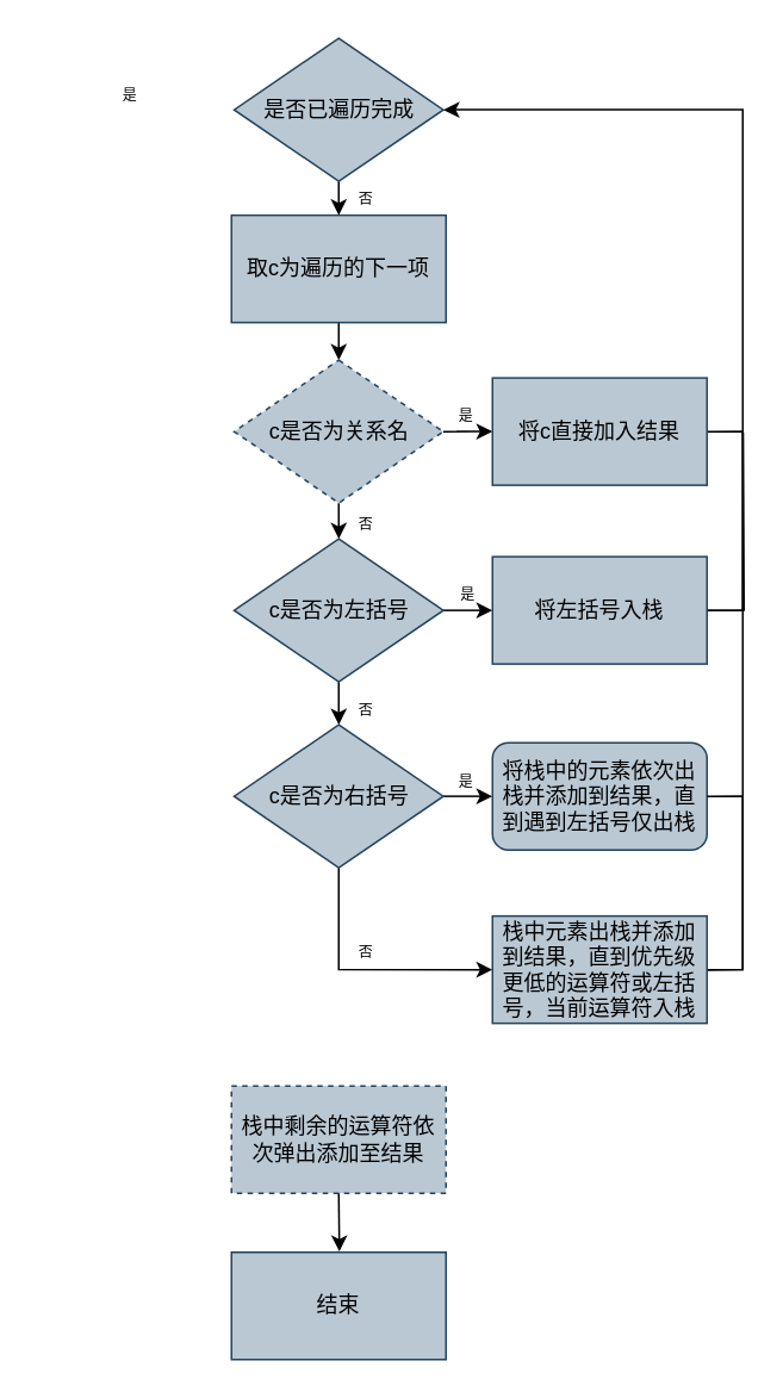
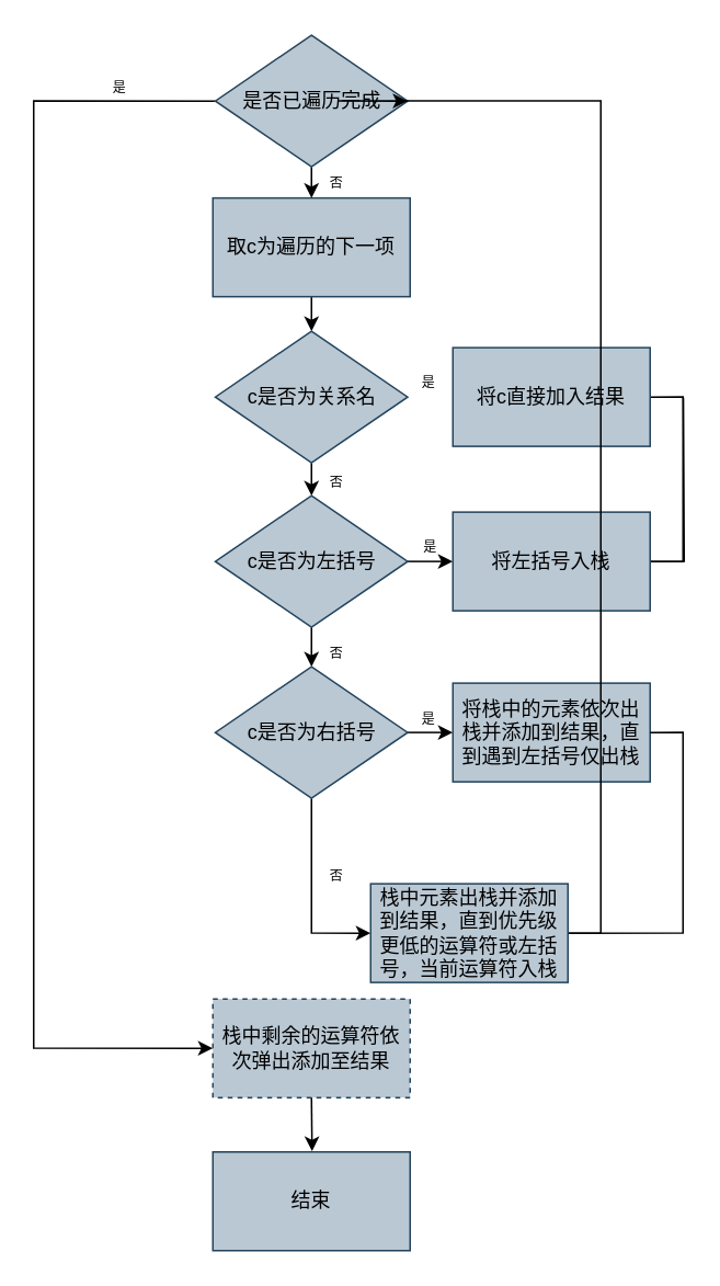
- <mxCell id="9" value="c是否为关系名" style="rhombus;whiteSpace=wrap;html=1;fillColor=#bac8d3;strokeColor=#23445d;dashed=1;" vertex="1" parent="1"><mxGeometry x="130.5" y="200.92" width="117" height="80" as="geometry" /></mxCell>
+ <mxCell id="9" value="c是否为关系名" style="rhombus;whiteSpace=wrap;html=1;fillColor=#bac8d3;strokeColor=#23445d;" vertex="1" parent="1"><mxGeometry x="130.5" y="200.92" width="117" height="80" as="geometry" /></mxCell>
- <mxCell id="8" style="edgeStyle=orthogonalEdgeStyle;rounded=0;orthogonalLoop=1;jettySize=auto;html=1;exitX=1;exitY=0.5;exitDx=0;exitDy=0;startArrow=none;startFill=0;endArrow=classic;endFill=1;" edge="1" parent="1" source="9" target="17"><mxGeometry relative="1" as="geometry" /></mxCell>
+ <mxCell id="5" style="edgeStyle=orthogonalEdgeStyle;rounded=0;orthogonalLoop=1;jettySize=auto;html=1;exitX=0;exitY=0.5;exitDx=0;exitDy=0;entryX=0;entryY=0.5;entryDx=0;entryDy=0;startArrow=none;startFill=0;endArrow=classic;endFill=1;" edge="1" parent="1" source="6" target="25"><mxGeometry relative="1" as="geometry"><Array as="points"><mxPoint x="20" y="60.92" /><mxPoint x="20" y="636.92" /></Array></mxGeometry></mxCell>
- <mxCell id="20" value="将栈中的元素依次出栈并添加到结果，直到遇到左括号仅出栈" style="whiteSpace=wrap;html=1;fillColor=#bac8d3;strokeColor=#23445d;rounded=1;" vertex="1" parent="1"><mxGeometry x="275" y="414.92" width="120" height="60" as="geometry" /></mxCell>
+ <mxCell id="20" value="将栈中的元素依次出栈并添加到结果，直到遇到左括号仅出栈" style="rounded=0;whiteSpace=wrap;html=1;fillColor=#bac8d3;strokeColor=#23445d;" vertex="1" parent="1"><mxGeometry x="275" y="414.92" width="120" height="60" as="geometry" /></mxCell>
- <mxCell id="23" value="栈中元素出栈并添加到结果，直到优先级更低的运算符或左括号，当前运算符入栈" style="rounded=0;whiteSpace=wrap;html=1;fillColor=#bac8d3;strokeColor=#23445d;" vertex="1" parent="1"><mxGeometry x="275" y="511.92" width="120" height="60" as="geometry" /></mxCell>
+ <mxCell id="23" value="栈中元素出栈并添加到结果，直到优先级更低的运算符或左括号，当前运算符入栈" style="rounded=0;whiteSpace=wrap;html=1;fillColor=#bac8d3;strokeColor=#23445d;" vertex="1" parent="1"><mxGeometry x="225" y="536.92" width="120" height="60" as="geometry" /></mxCell>
